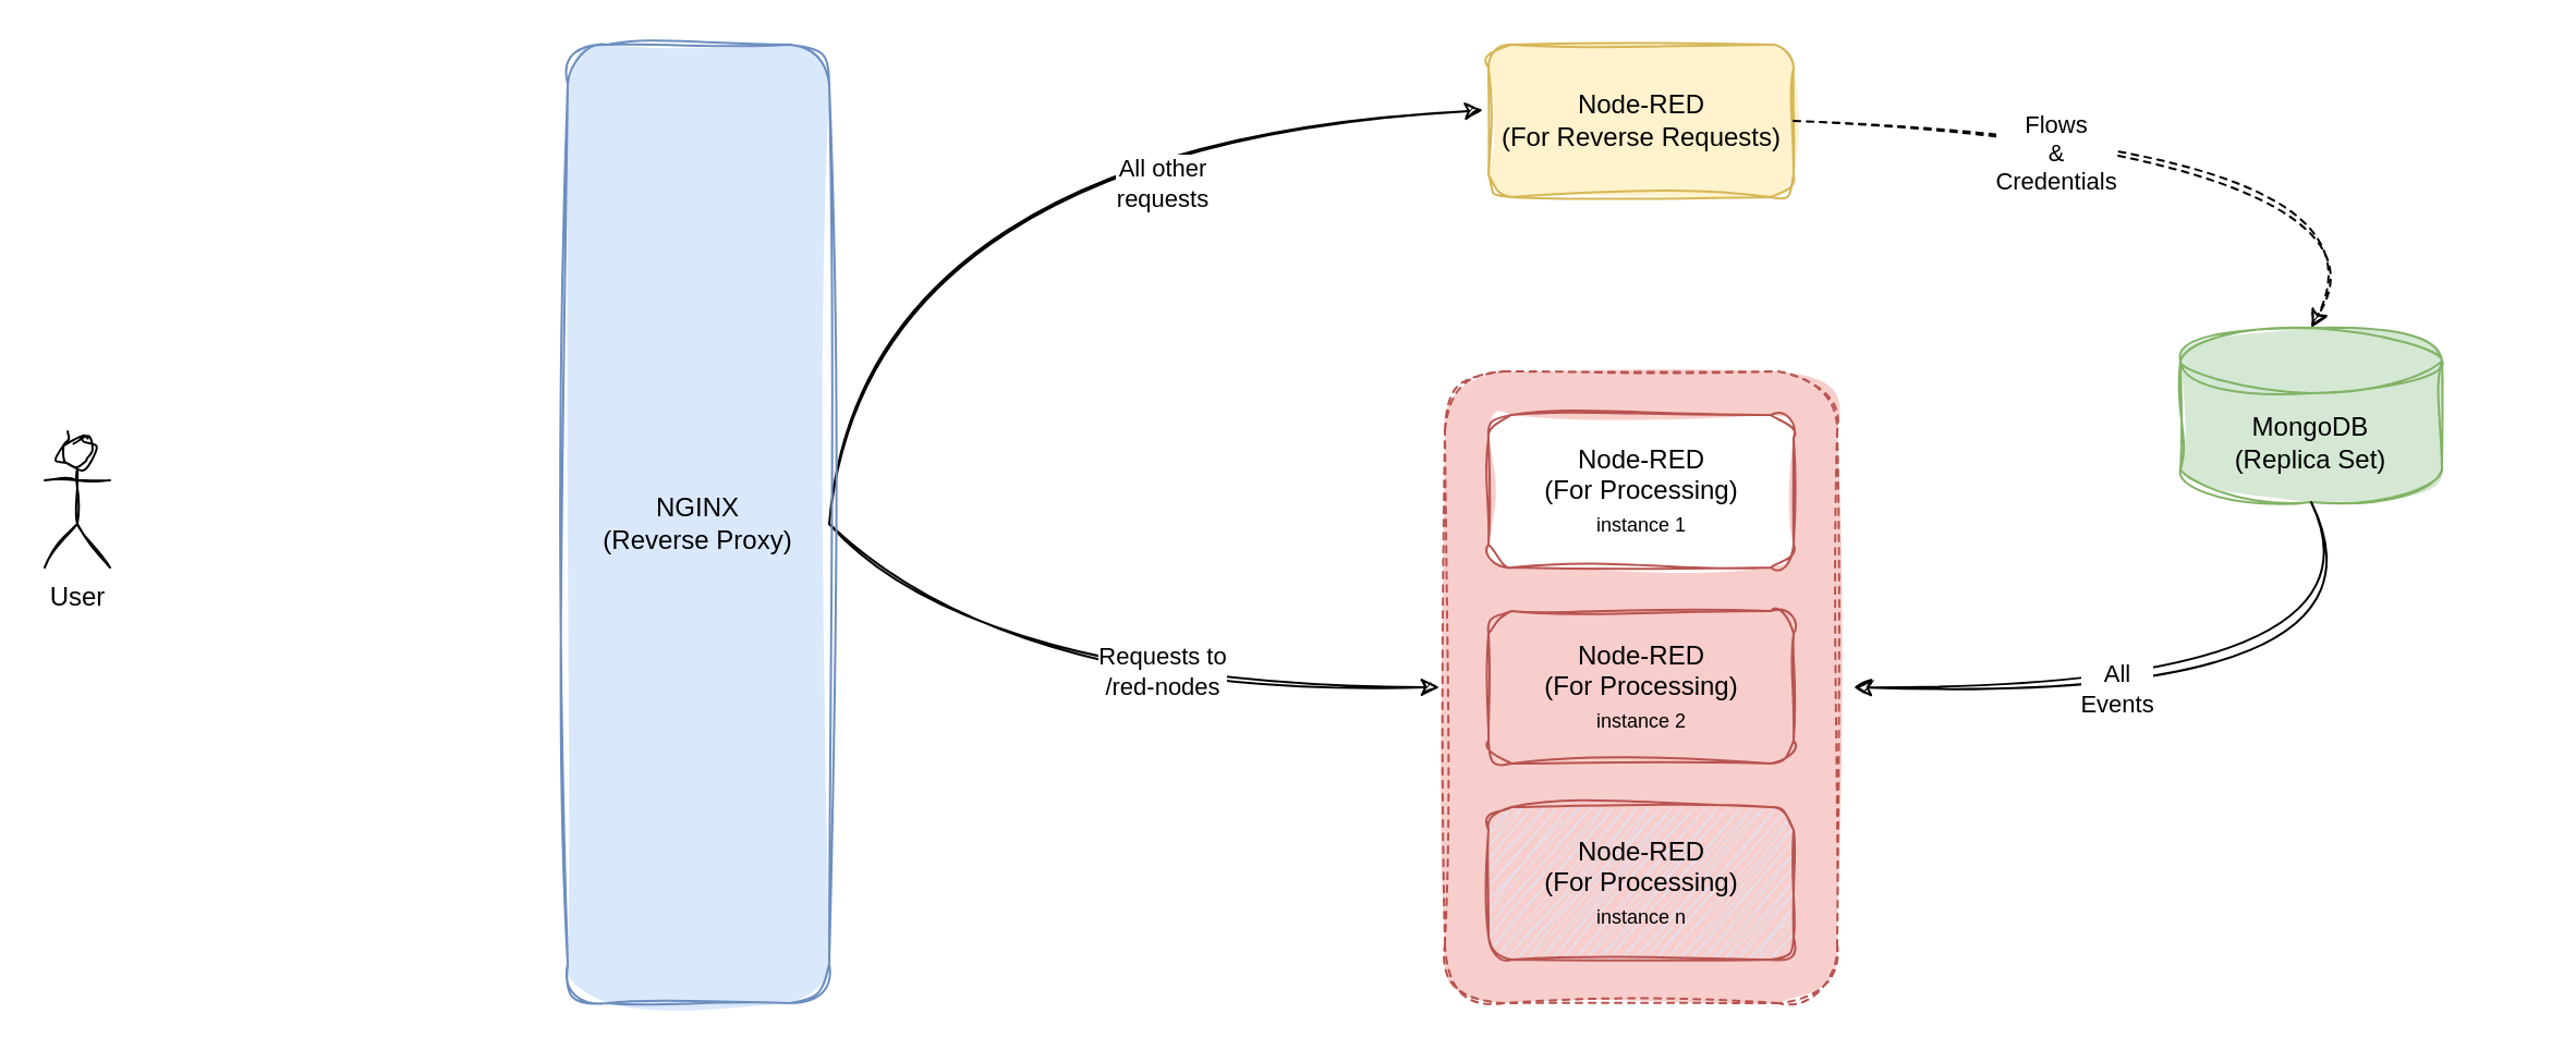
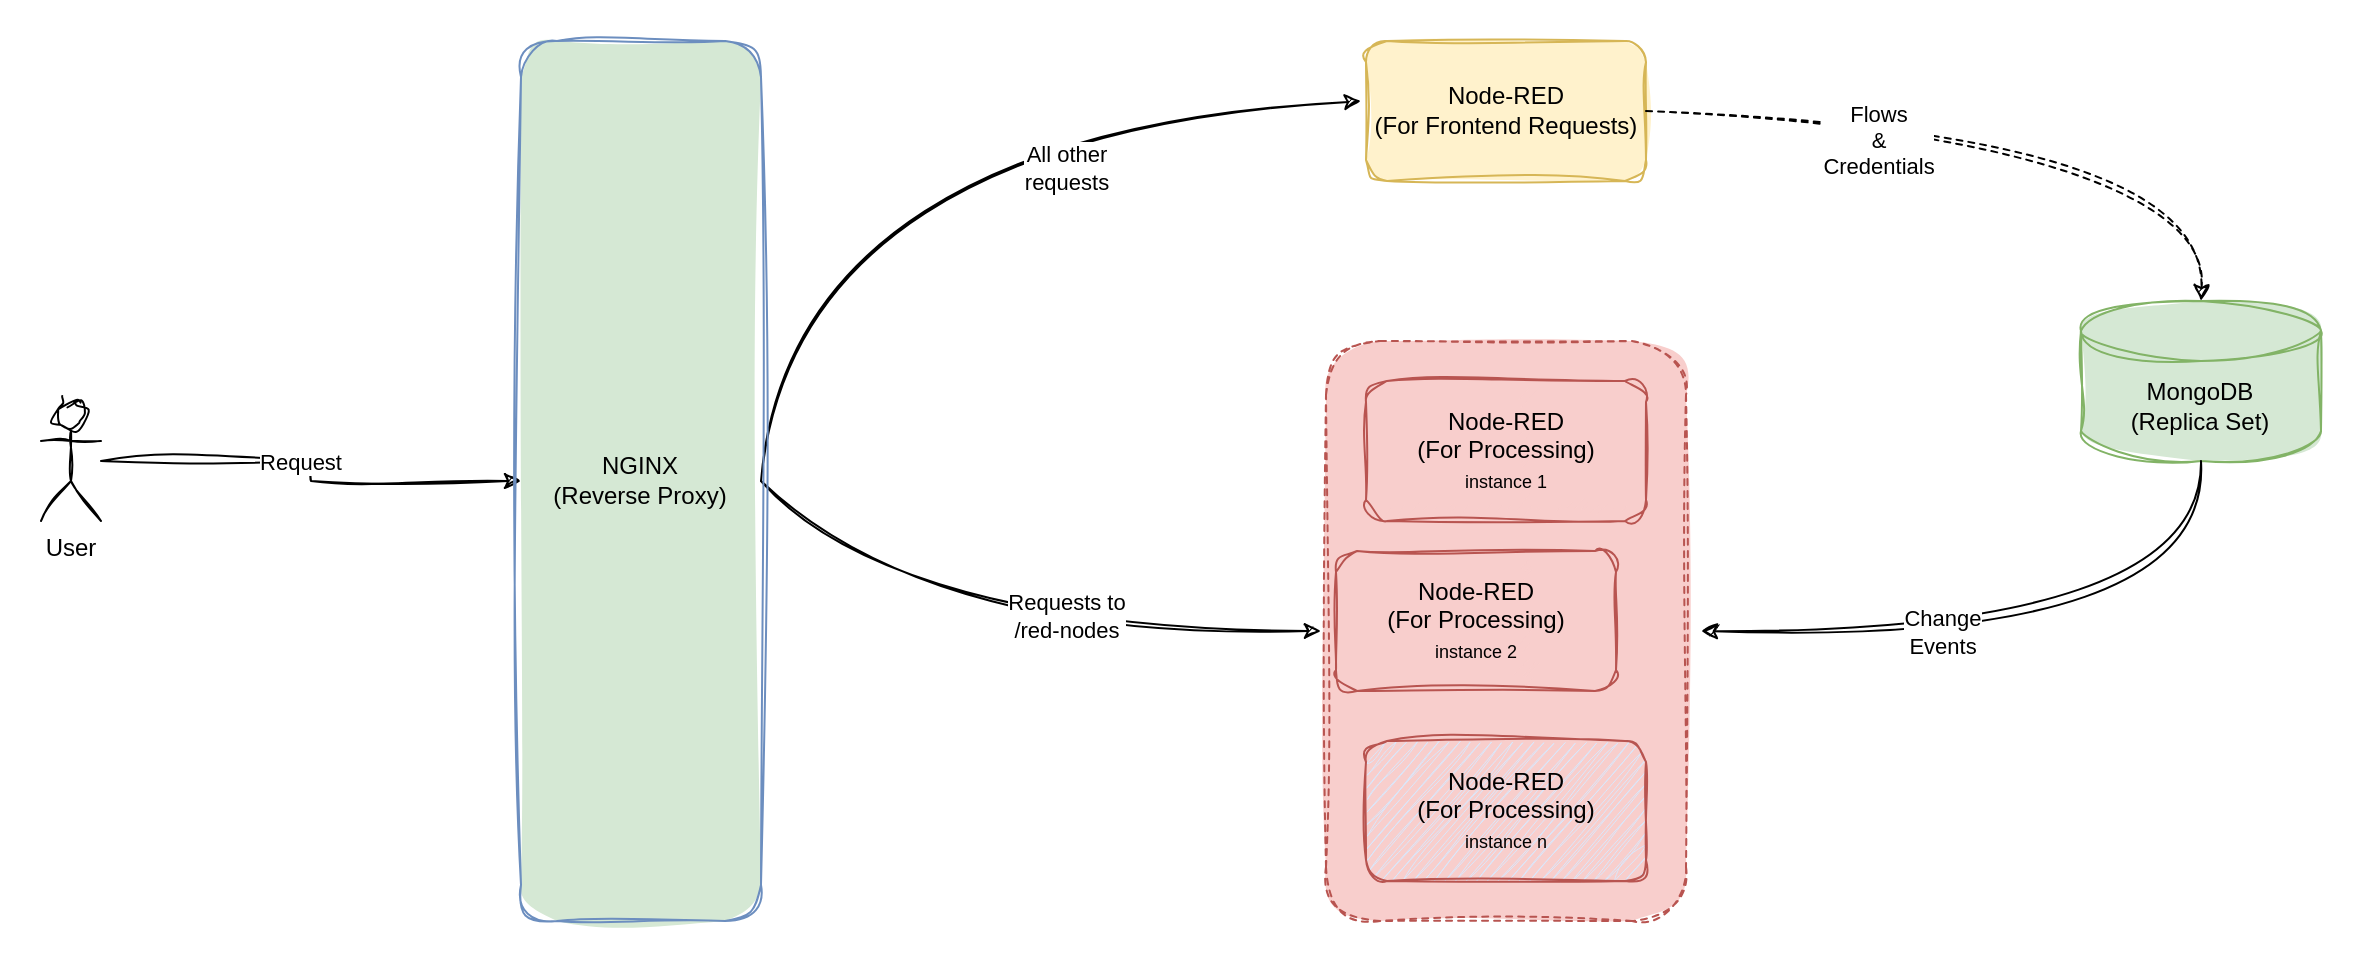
- <mxCell id="10" value="&lt;div&gt;Node-RED&lt;/div&gt;&lt;div&gt;(For Reverse Requests)&lt;/div&gt;" style="rounded=1;whiteSpace=wrap;html=1;sketch=1;curveFitting=1;jiggle=2;fillColor=#fff2cc;strokeColor=#d6b656;gradientColor=none;fillStyle=solid;" vertex="1" parent="1"><mxGeometry x="682.5" y="20" width="140" height="70" as="geometry" /></mxCell>
+ <mxCell id="10" value="&lt;div&gt;Node-RED&lt;/div&gt;&lt;div&gt;(For Frontend Requests)&lt;/div&gt;" style="rounded=1;whiteSpace=wrap;html=1;sketch=1;curveFitting=1;jiggle=2;fillColor=#fff2cc;strokeColor=#d6b656;gradientColor=none;fillStyle=solid;" vertex="1" parent="1"><mxGeometry x="682.5" y="20" width="140" height="70" as="geometry" /></mxCell>
- <mxCell id="11" value="MongoDB&lt;br&gt;(Replica Set)" style="shape=cylinder3;whiteSpace=wrap;html=1;boundedLbl=1;backgroundOutline=1;size=15;fillColor=#d5e8d4;strokeColor=#82b366;sketch=1;curveFitting=1;jiggle=2;fillStyle=solid;" vertex="1" parent="1"><mxGeometry x="1000" y="150" width="120" height="80" as="geometry" /></mxCell>
+ <mxCell id="11" value="MongoDB&lt;br&gt;(Replica Set)" style="shape=cylinder3;whiteSpace=wrap;html=1;boundedLbl=1;backgroundOutline=1;size=15;fillColor=#d5e8d4;strokeColor=#82b366;sketch=1;curveFitting=1;jiggle=2;fillStyle=solid;" vertex="1" parent="1"><mxGeometry x="1040" y="150" width="120" height="80" as="geometry" /></mxCell>
- <mxCell id="20" value="&lt;div&gt;Node-RED&lt;/div&gt;&lt;div&gt;(For Processing)&lt;/div&gt;&lt;div&gt;&lt;font style=&quot;font-size: 9px;&quot;&gt;instance 1&lt;/font&gt;&lt;/div&gt;" style="rounded=1;whiteSpace=wrap;html=1;fillColor=#ffffff;strokeColor=#b85450;sketch=1;curveFitting=1;jiggle=2;" vertex="1" parent="16"><mxGeometry x="20" y="20" width="140" height="70" as="geometry" /></mxCell>
+ <mxCell id="20" value="&lt;div&gt;Node-RED&lt;/div&gt;&lt;div&gt;(For Processing)&lt;/div&gt;&lt;div&gt;&lt;font style=&quot;font-size: 9px;&quot;&gt;instance 1&lt;/font&gt;&lt;/div&gt;" style="rounded=1;whiteSpace=wrap;html=1;fillColor=#f8cecc;strokeColor=#b85450;sketch=1;curveFitting=1;jiggle=2;" vertex="1" parent="16"><mxGeometry x="20" y="20" width="140" height="70" as="geometry" /></mxCell>
+ <mxCell id="2" style="edgeStyle=orthogonalEdgeStyle;rounded=0;orthogonalLoop=1;jettySize=auto;html=1;entryX=0;entryY=0.5;entryDx=0;entryDy=0;sketch=1;curveFitting=1;jiggle=2;" edge="1" parent="1" source="4" target="9"><mxGeometry relative="1" as="geometry"><mxPoint x="260" y="195" as="targetPoint" /></mxGeometry></mxCell>
+ <mxCell id="3" value="&lt;div&gt;Request&lt;/div&gt;" style="edgeLabel;html=1;align=center;verticalAlign=middle;resizable=0;points=[];" connectable="0" vertex="1" parent="2"><mxGeometry x="-0.102" relative="1" as="geometry"><mxPoint as="offset" /></mxGeometry></mxCell>
- <mxCell id="9" value="&lt;div&gt;NGINX&lt;/div&gt;&lt;div&gt;(Reverse Proxy)&lt;/div&gt;" style="rounded=1;whiteSpace=wrap;html=1;fillColor=#dae8fc;strokeColor=#6c8ebf;sketch=1;curveFitting=1;jiggle=2;fillStyle=solid;" vertex="1" parent="1"><mxGeometry x="260" y="20" width="120" height="440" as="geometry" /></mxCell>
+ <mxCell id="9" value="&lt;div&gt;NGINX&lt;/div&gt;&lt;div&gt;(Reverse Proxy)&lt;/div&gt;" style="rounded=1;whiteSpace=wrap;html=1;fillColor=#d5e8d4;strokeColor=#6c8ebf;sketch=1;curveFitting=1;jiggle=2;fillStyle=solid;" vertex="1" parent="1"><mxGeometry x="260" y="20" width="120" height="440" as="geometry" /></mxCell>
- <mxCell id="19" value="&lt;div&gt;Node-RED&lt;/div&gt;&lt;div&gt;(For Processing)&lt;/div&gt;&lt;div&gt;&lt;font style=&quot;font-size: 9px;&quot;&gt;instance 2&lt;/font&gt;&lt;/div&gt;" style="rounded=1;whiteSpace=wrap;html=1;fillColor=#f8cecc;strokeColor=#b85450;sketch=1;curveFitting=1;jiggle=2;" vertex="1" parent="16"><mxGeometry x="20" y="110" width="140" height="70" as="geometry" /></mxCell>
+ <mxCell id="19" value="&lt;div&gt;Node-RED&lt;/div&gt;&lt;div&gt;(For Processing)&lt;/div&gt;&lt;div&gt;&lt;font style=&quot;font-size: 9px;&quot;&gt;instance 2&lt;/font&gt;&lt;/div&gt;" style="rounded=1;whiteSpace=wrap;html=1;fillColor=#f8cecc;strokeColor=#b85450;sketch=1;curveFitting=1;jiggle=2;" vertex="1" parent="16"><mxGeometry x="5" y="105" width="140" height="70" as="geometry" /></mxCell>
- <mxCell id="15" value="&lt;div&gt;All&lt;/div&gt;&lt;div&gt;Events&lt;/div&gt;" style="edgeLabel;html=1;align=center;verticalAlign=middle;resizable=0;points=[];" connectable="0" vertex="1" parent="1"><mxGeometry x="970" y="315" as="geometry" /></mxCell>
+ <mxCell id="15" value="&lt;div&gt;Change&lt;/div&gt;&lt;div&gt;Events&lt;/div&gt;" style="edgeLabel;html=1;align=center;verticalAlign=middle;resizable=0;points=[];" connectable="0" vertex="1" parent="1"><mxGeometry x="970" y="315" as="geometry" /></mxCell>
